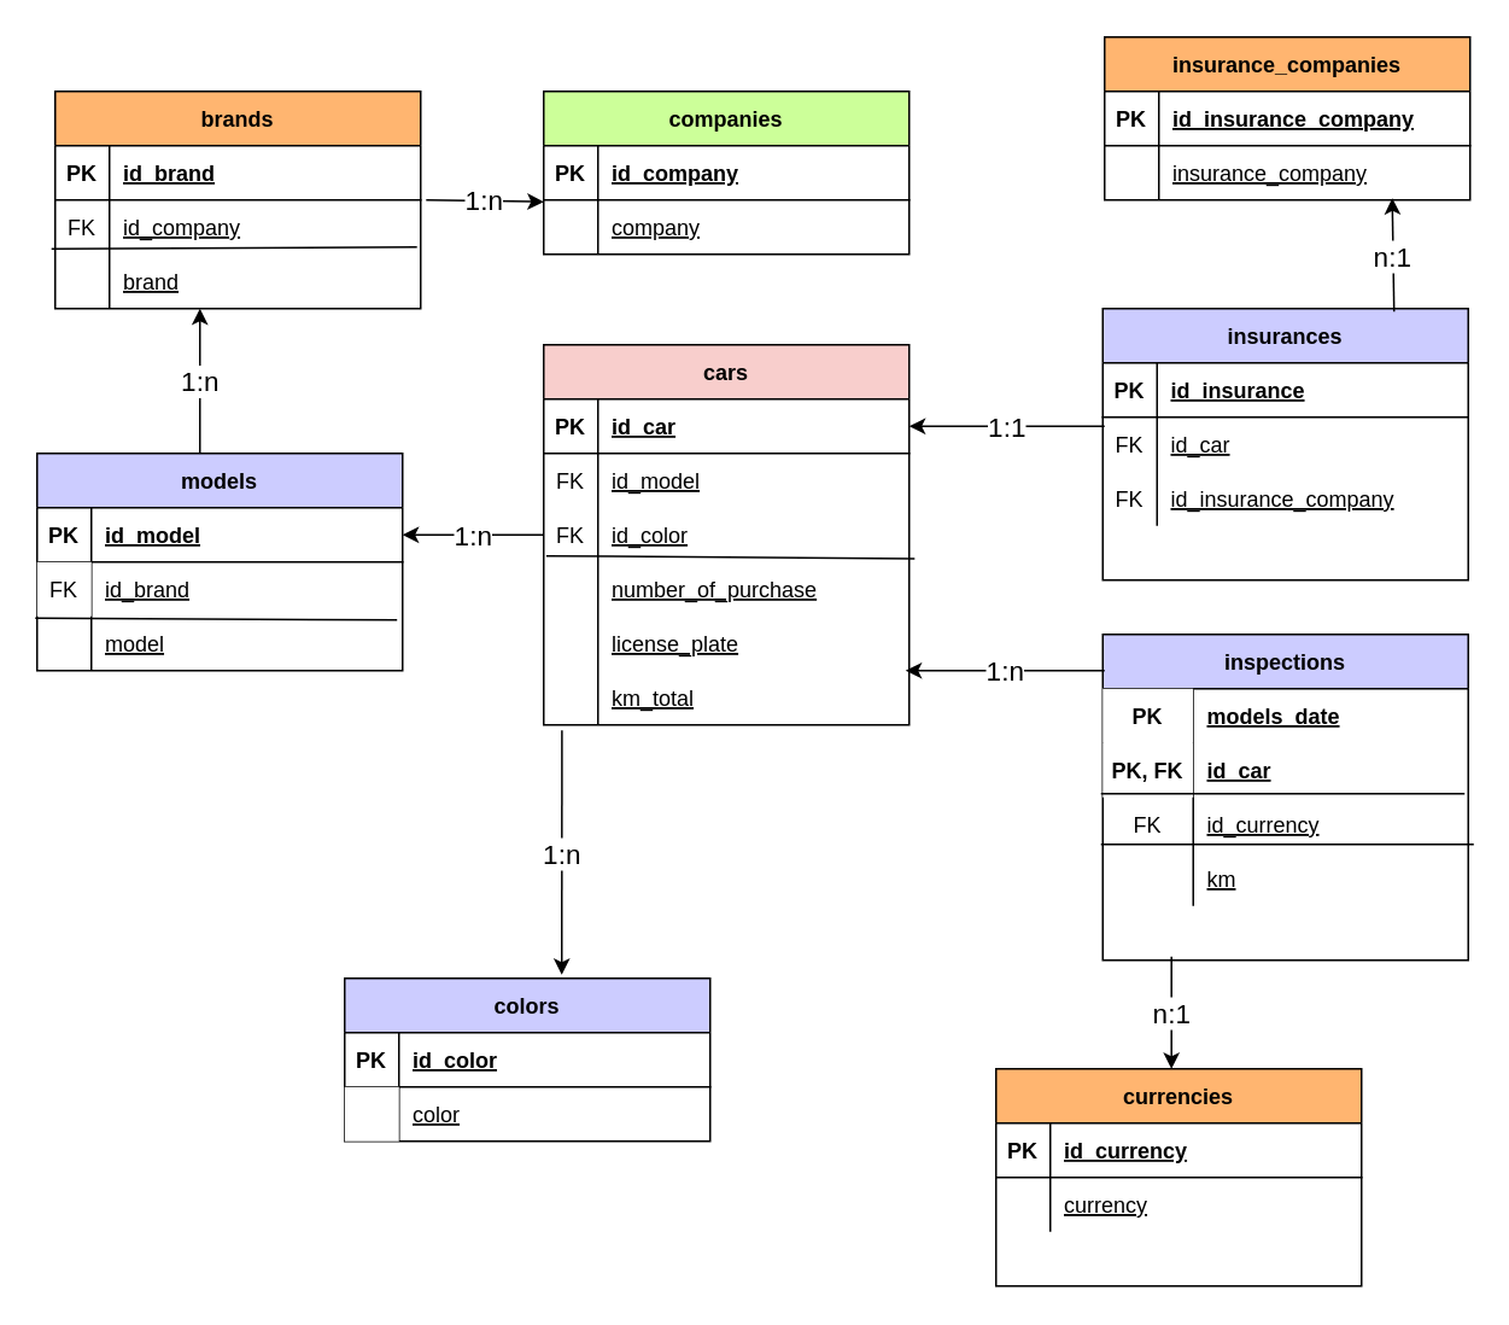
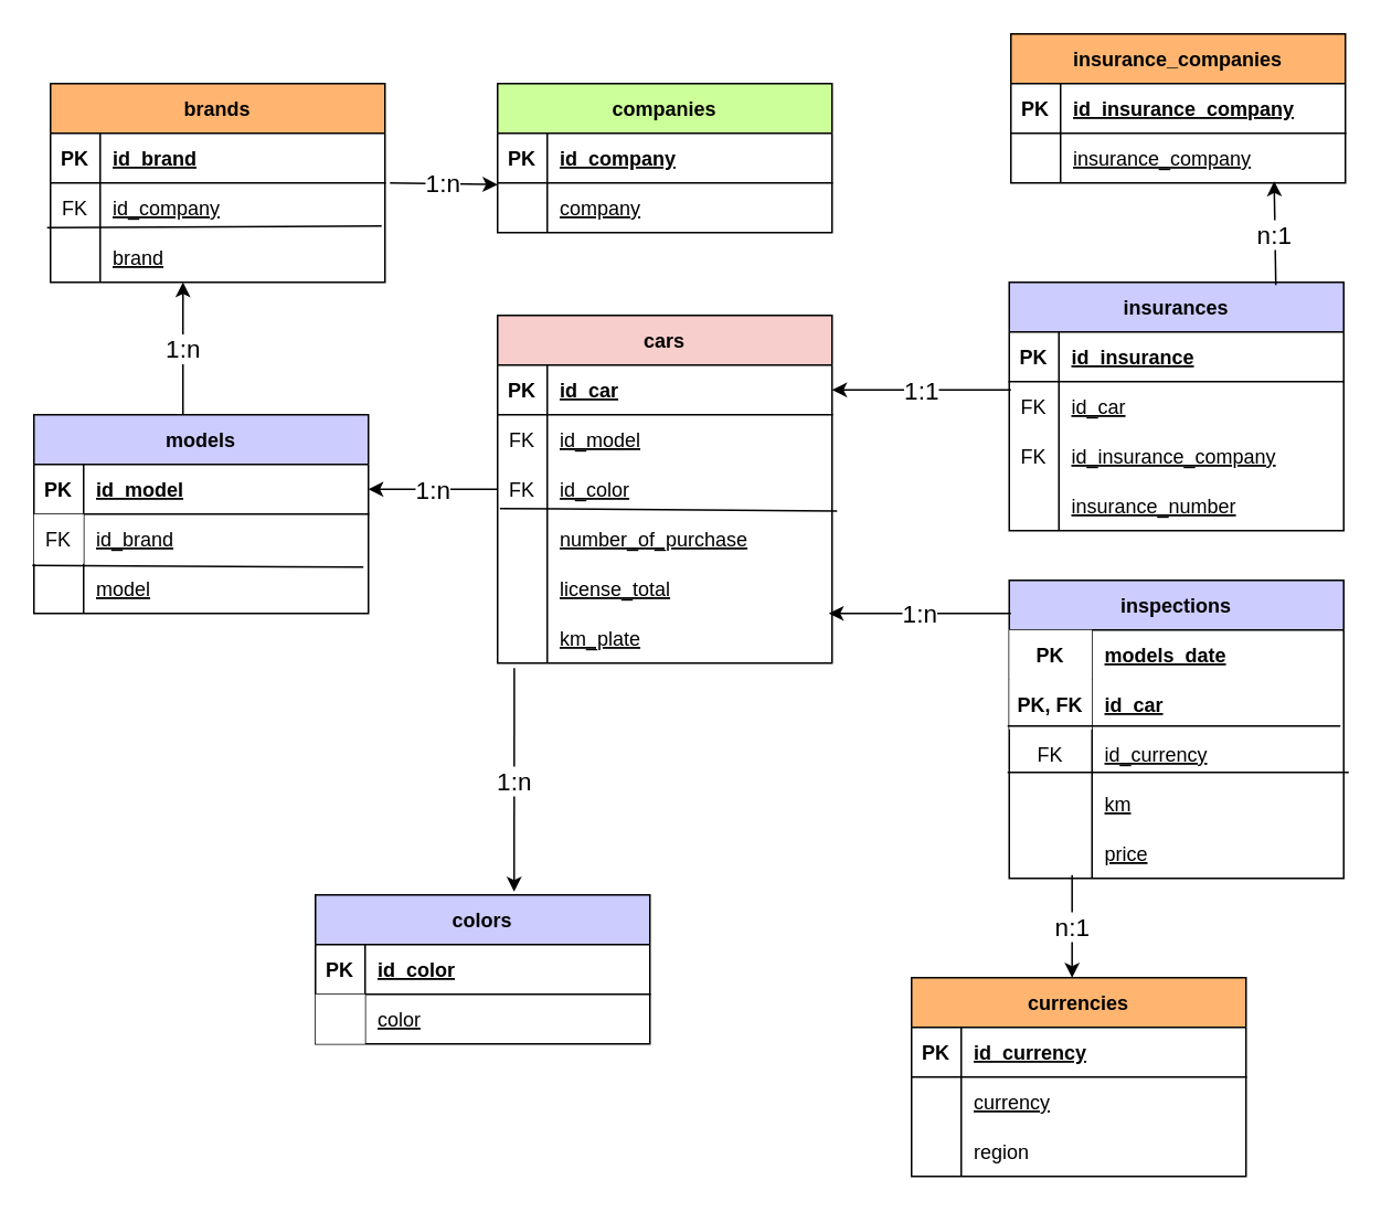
+ <mxCell id="45" value="insurance_number" style="shape=partialRectangle;overflow=hidden;connectable=0;fillColor=none;top=0;left=0;bottom=0;right=0;align=left;spacingLeft=6;fontStyle=4" parent="43" vertex="1"><mxGeometry x="30" width="172" height="30" as="geometry"><mxRectangle width="172" height="30" as="alternateBounds" /></mxGeometry></mxCell>
- <mxCell id="17" value="license_plate" style="shape=partialRectangle;overflow=hidden;connectable=0;fillColor=none;top=0;left=0;bottom=0;right=0;align=left;spacingLeft=6;fontStyle=4" parent="15" vertex="1"><mxGeometry x="30" width="172" height="30" as="geometry"><mxRectangle width="172" height="30" as="alternateBounds" /></mxGeometry></mxCell>
+ <mxCell id="17" value="license_total" style="shape=partialRectangle;overflow=hidden;connectable=0;fillColor=none;top=0;left=0;bottom=0;right=0;align=left;spacingLeft=6;fontStyle=4" parent="15" vertex="1"><mxGeometry x="30" width="172" height="30" as="geometry"><mxRectangle width="172" height="30" as="alternateBounds" /></mxGeometry></mxCell>
- <mxCell id="20" value="km_total" style="shape=partialRectangle;overflow=hidden;connectable=0;fillColor=none;top=0;left=0;bottom=0;right=0;align=left;spacingLeft=6;fontStyle=4" parent="18" vertex="1"><mxGeometry x="30" width="172" height="30" as="geometry"><mxRectangle width="172" height="30" as="alternateBounds" /></mxGeometry></mxCell>
+ <mxCell id="20" value="km_plate" style="shape=partialRectangle;overflow=hidden;connectable=0;fillColor=none;top=0;left=0;bottom=0;right=0;align=left;spacingLeft=6;fontStyle=4" parent="18" vertex="1"><mxGeometry x="30" width="172" height="30" as="geometry"><mxRectangle width="172" height="30" as="alternateBounds" /></mxGeometry></mxCell>
+ <mxCell id="62" value="price" style="shape=partialRectangle;overflow=hidden;connectable=0;fillColor=none;top=0;left=0;bottom=0;right=0;align=left;spacingLeft=6;fontStyle=4" parent="60" vertex="1"><mxGeometry x="50" width="152" height="30" as="geometry"><mxRectangle width="152" height="30" as="alternateBounds" /></mxGeometry></mxCell>
+ <mxCell id="75" value="region" style="shape=partialRectangle;overflow=hidden;connectable=0;fillColor=none;top=0;left=0;bottom=0;right=0;align=left;spacingLeft=6;fontStyle=0" parent="73" vertex="1"><mxGeometry x="30" width="172" height="30" as="geometry"><mxRectangle width="172" height="30" as="alternateBounds" /></mxGeometry></mxCell>
